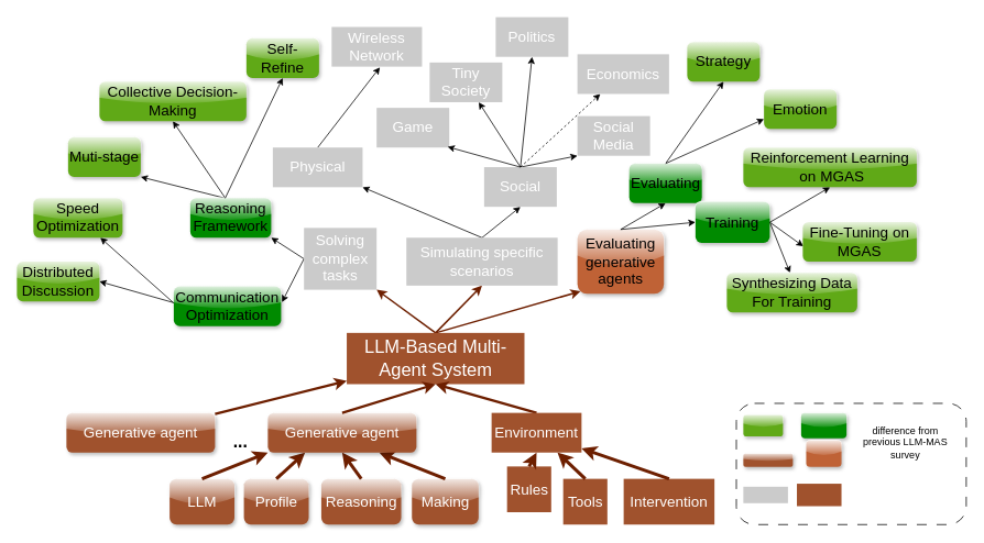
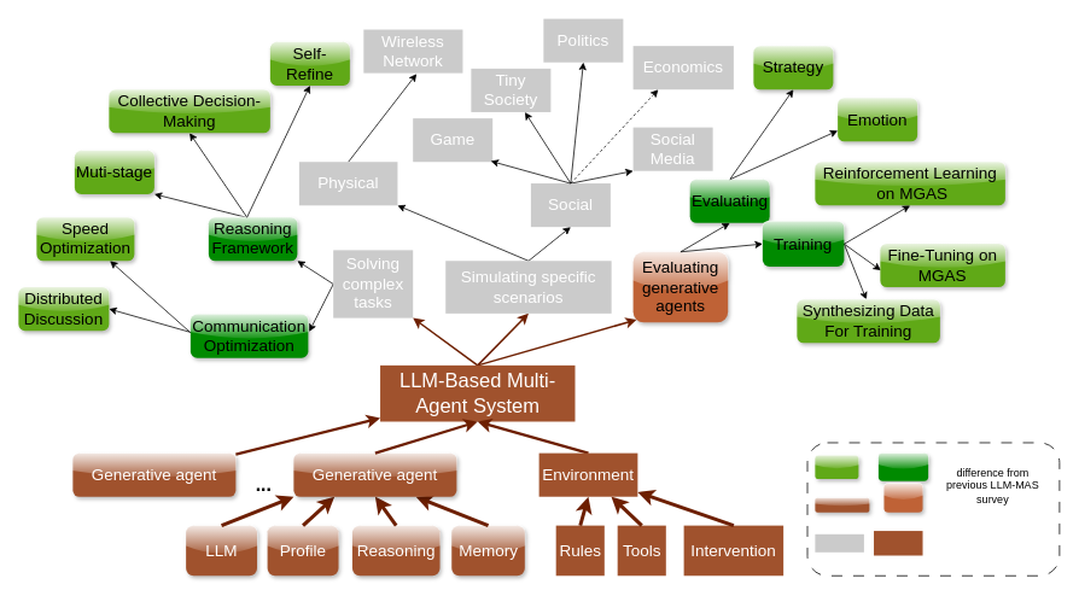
- <mxCell id="23" value="Economics" style="rounded=0;whiteSpace=wrap;html=1;strokeColor=none;fillColor=#CBCBCB;fontColor=#ffffff;fontSize=18;" parent="1" vertex="1"><mxGeometry x="699" y="65" width="111" height="48.13" as="geometry" /></mxCell>
+ <mxCell id="23" value="Economics" style="rounded=0;whiteSpace=wrap;html=1;strokeColor=none;fillColor=#CBCBCB;fontColor=#ffffff;fontSize=18;" parent="1" vertex="1"><mxGeometry x="699" y="50" width="111" height="48.13" as="geometry" /></mxCell>
- <mxCell id="63" value="Rules" style="rounded=0;whiteSpace=wrap;html=1;fillColor=#a0522d;fontColor=#ffffff;strokeColor=none;fontSize=18;" parent="52" vertex="1"><mxGeometry x="533.75" y="162.03" width="53.5" height="55.5" as="geometry" /></mxCell>
+ <mxCell id="63" value="Rules" style="rounded=0;whiteSpace=wrap;html=1;fillColor=#a0522d;fontColor=#ffffff;strokeColor=none;fontSize=18;" parent="52" vertex="1"><mxGeometry x="533.75" y="177.03" width="53.5" height="55.5" as="geometry" /></mxCell>
- <mxCell id="56" value="Making" style="rounded=1;whiteSpace=wrap;html=1;fillColor=#a0522d;fontColor=#ffffff;strokeColor=none;fontSize=18;glass=1;shadow=1;" parent="52" vertex="1"><mxGeometry x="418.5" y="177.03" width="80.75" height="55.5" as="geometry" /></mxCell>
+ <mxCell id="56" value="Memory" style="rounded=1;whiteSpace=wrap;html=1;fillColor=#a0522d;fontColor=#ffffff;strokeColor=none;fontSize=18;glass=1;shadow=1;" parent="52" vertex="1"><mxGeometry x="418.5" y="177.03" width="80.75" height="55.5" as="geometry" /></mxCell>
